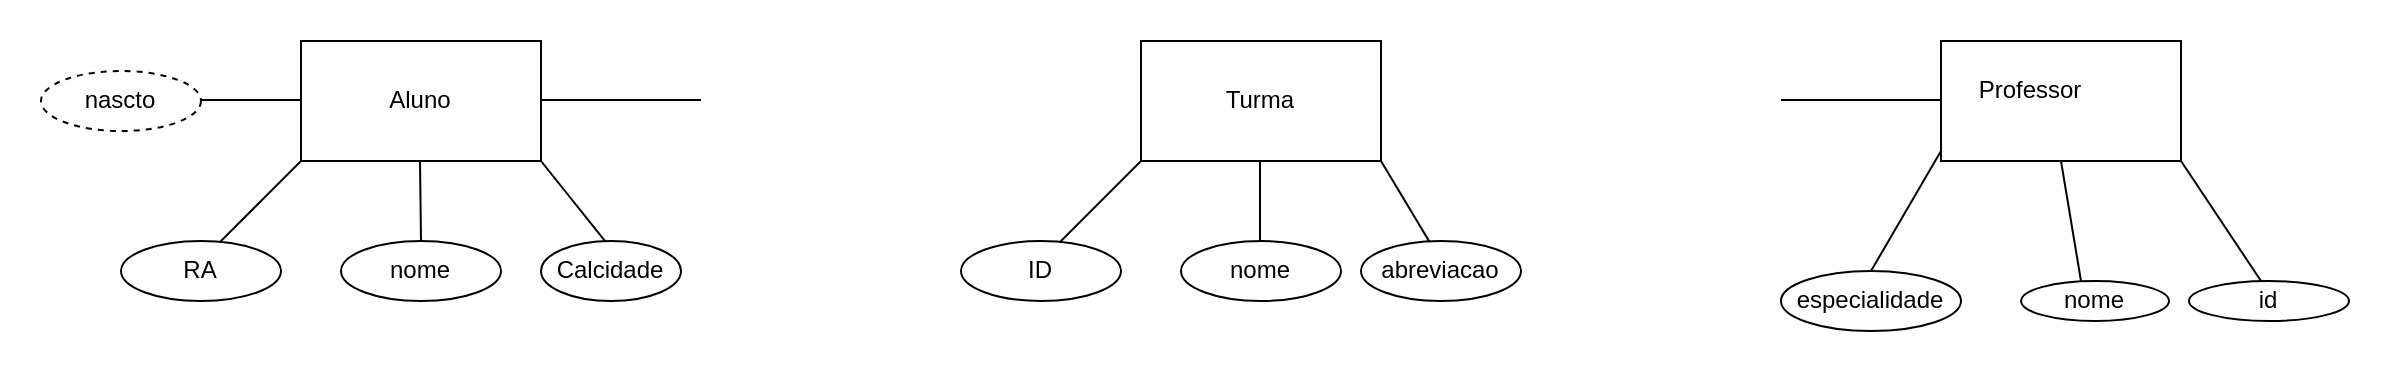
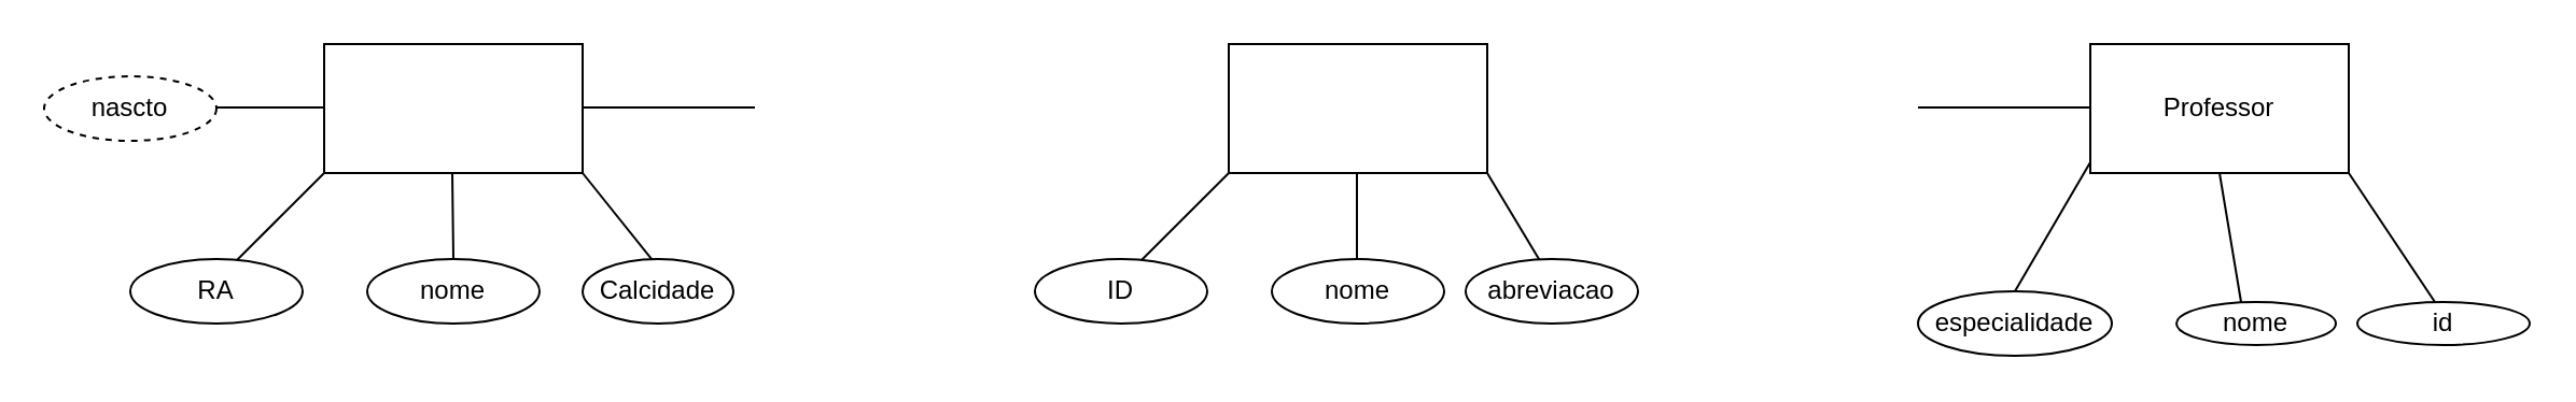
- <mxCell id="3" value="Professor" style="text;html=1;strokeColor=none;fillColor=none;align=center;verticalAlign=middle;whiteSpace=wrap;rounded=0;" vertex="1" parent="1"><mxGeometry x="985" y="30" width="60" height="30" as="geometry" /></mxCell>
+ <mxCell id="3" value="Professor" style="text;html=1;strokeColor=none;fillColor=none;align=center;verticalAlign=middle;whiteSpace=wrap;rounded=0;" vertex="1" parent="1"><mxGeometry x="1000" y="35" width="60" height="30" as="geometry" /></mxCell>
- <mxCell id="14" value="Aluno" style="text;html=1;strokeColor=none;fillColor=none;align=center;verticalAlign=middle;whiteSpace=wrap;rounded=0;" vertex="1" parent="1"><mxGeometry x="180" y="35" width="60" height="30" as="geometry" /></mxCell>
- <mxCell id="28" value="Turma" style="text;html=1;strokeColor=none;fillColor=none;align=center;verticalAlign=middle;whiteSpace=wrap;rounded=0;glass=0;" vertex="1" parent="1"><mxGeometry x="600" y="35" width="60" height="30" as="geometry" /></mxCell>
